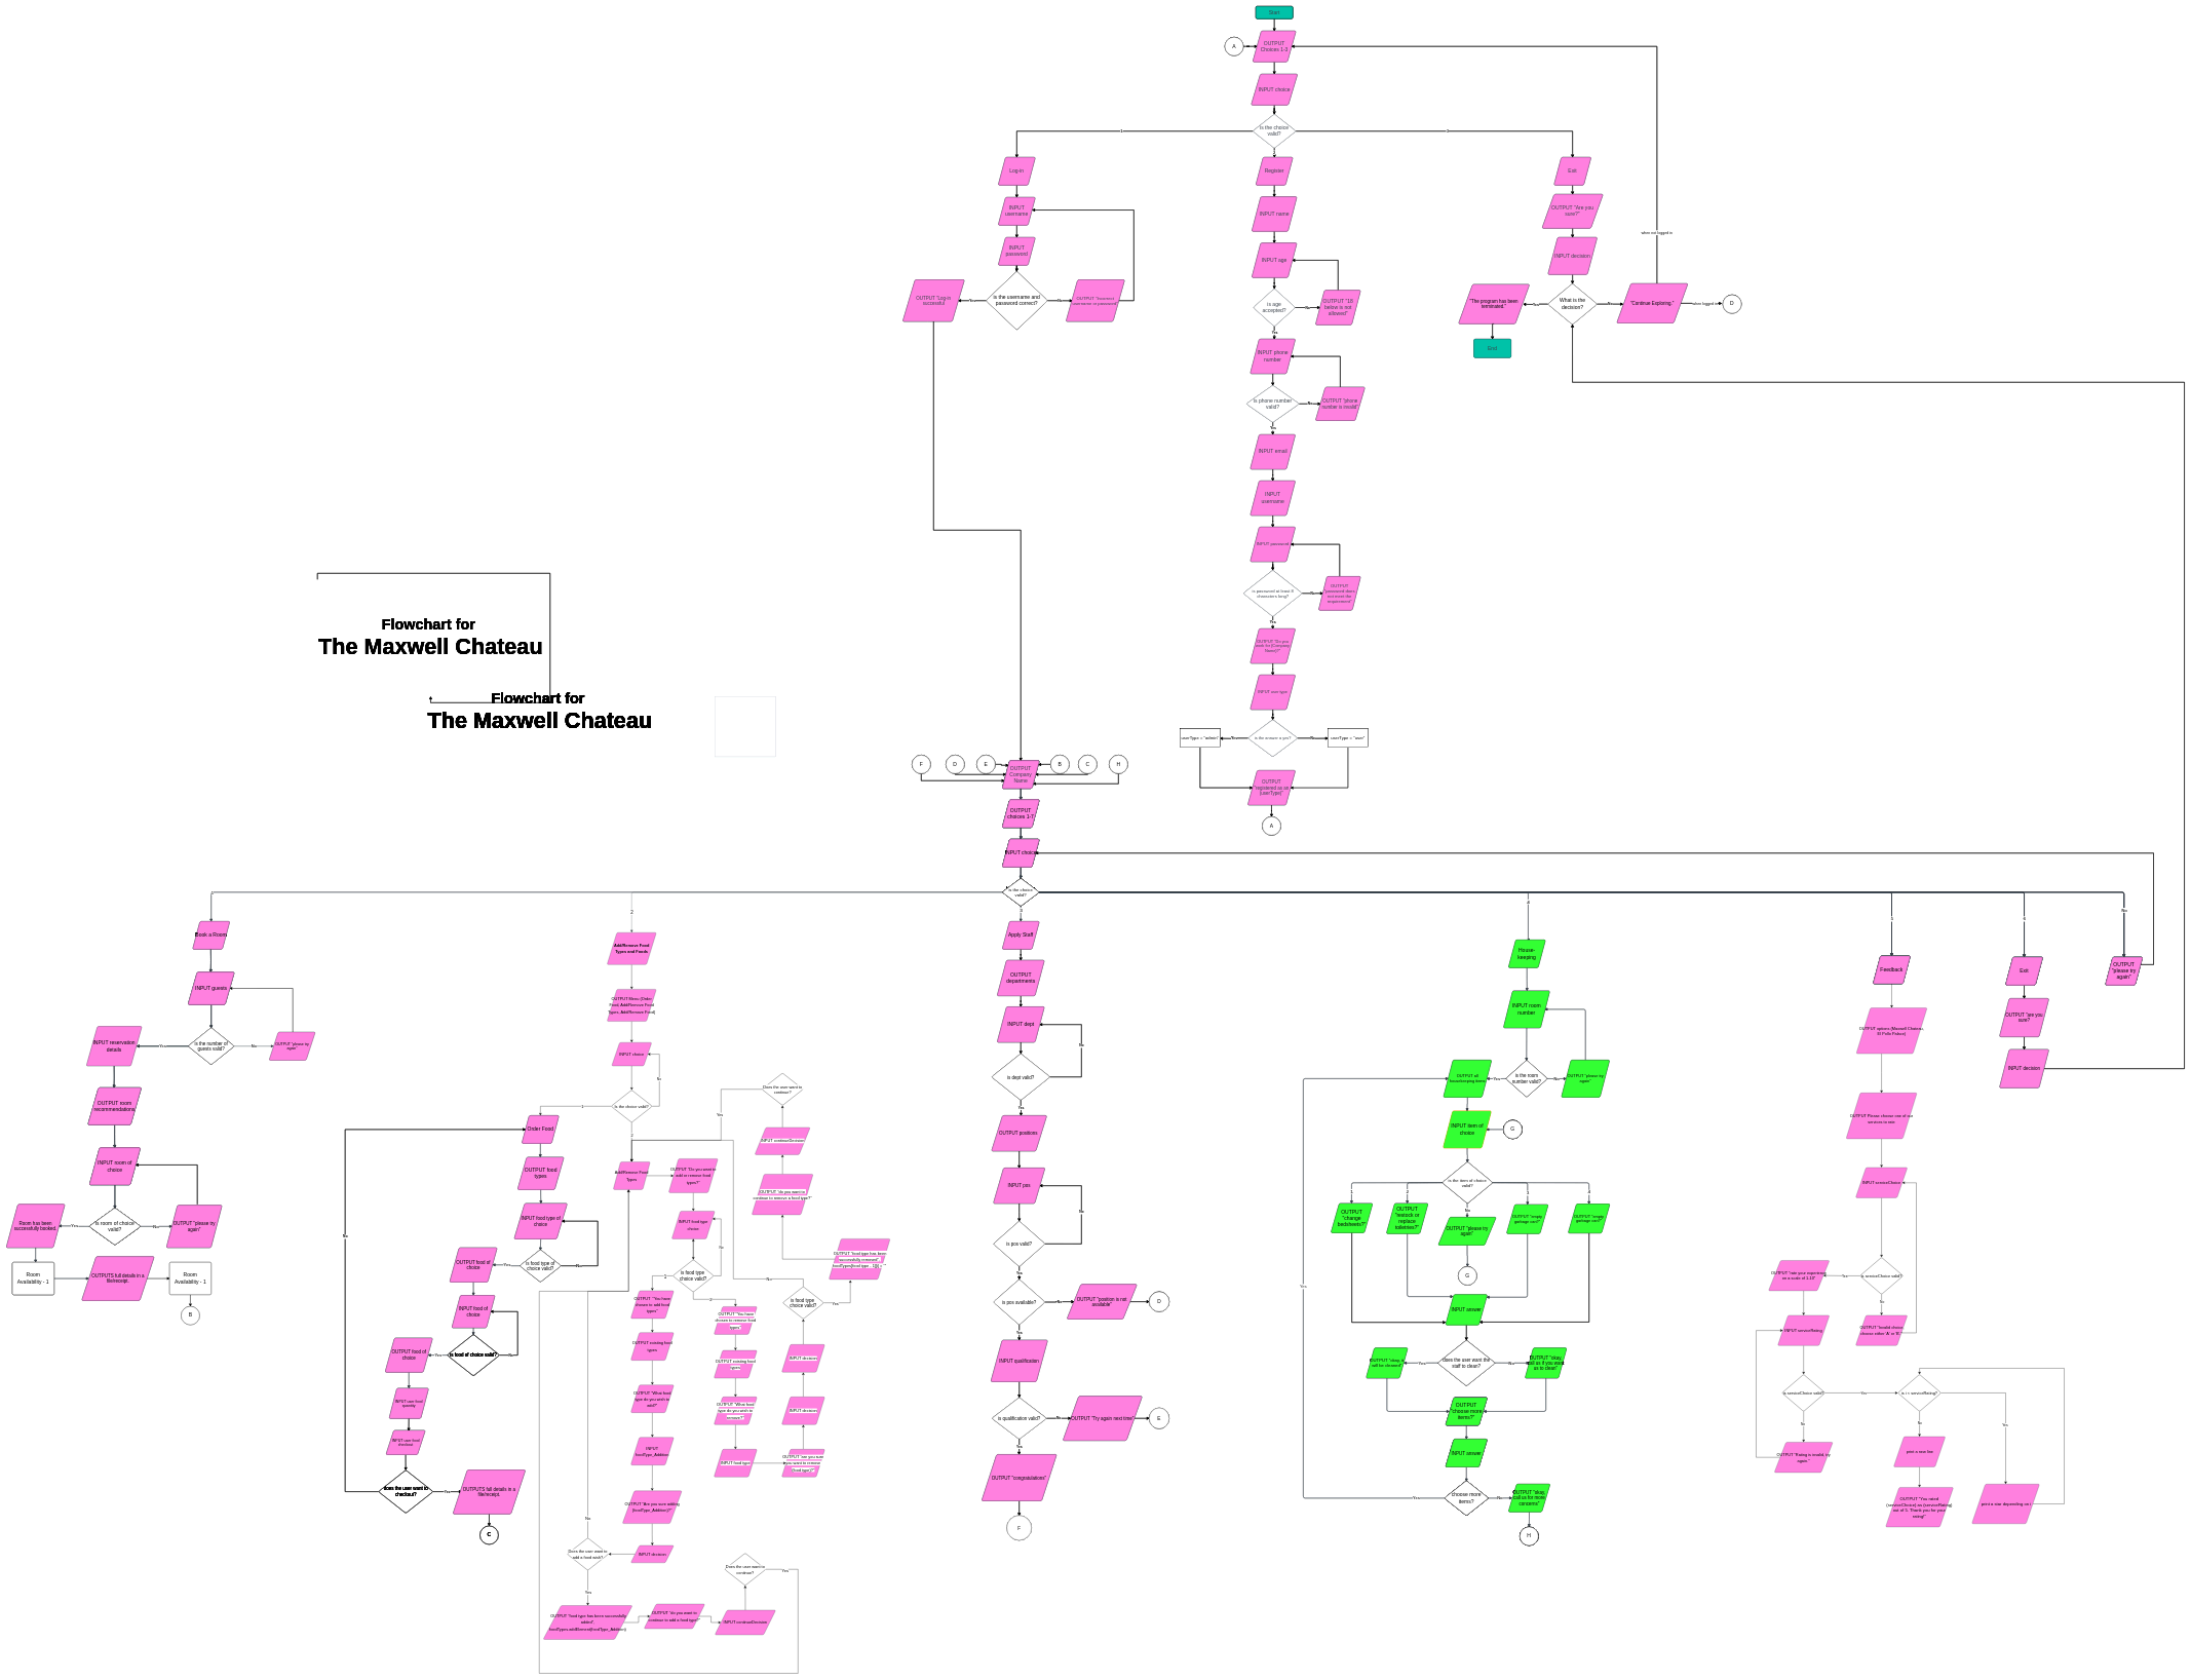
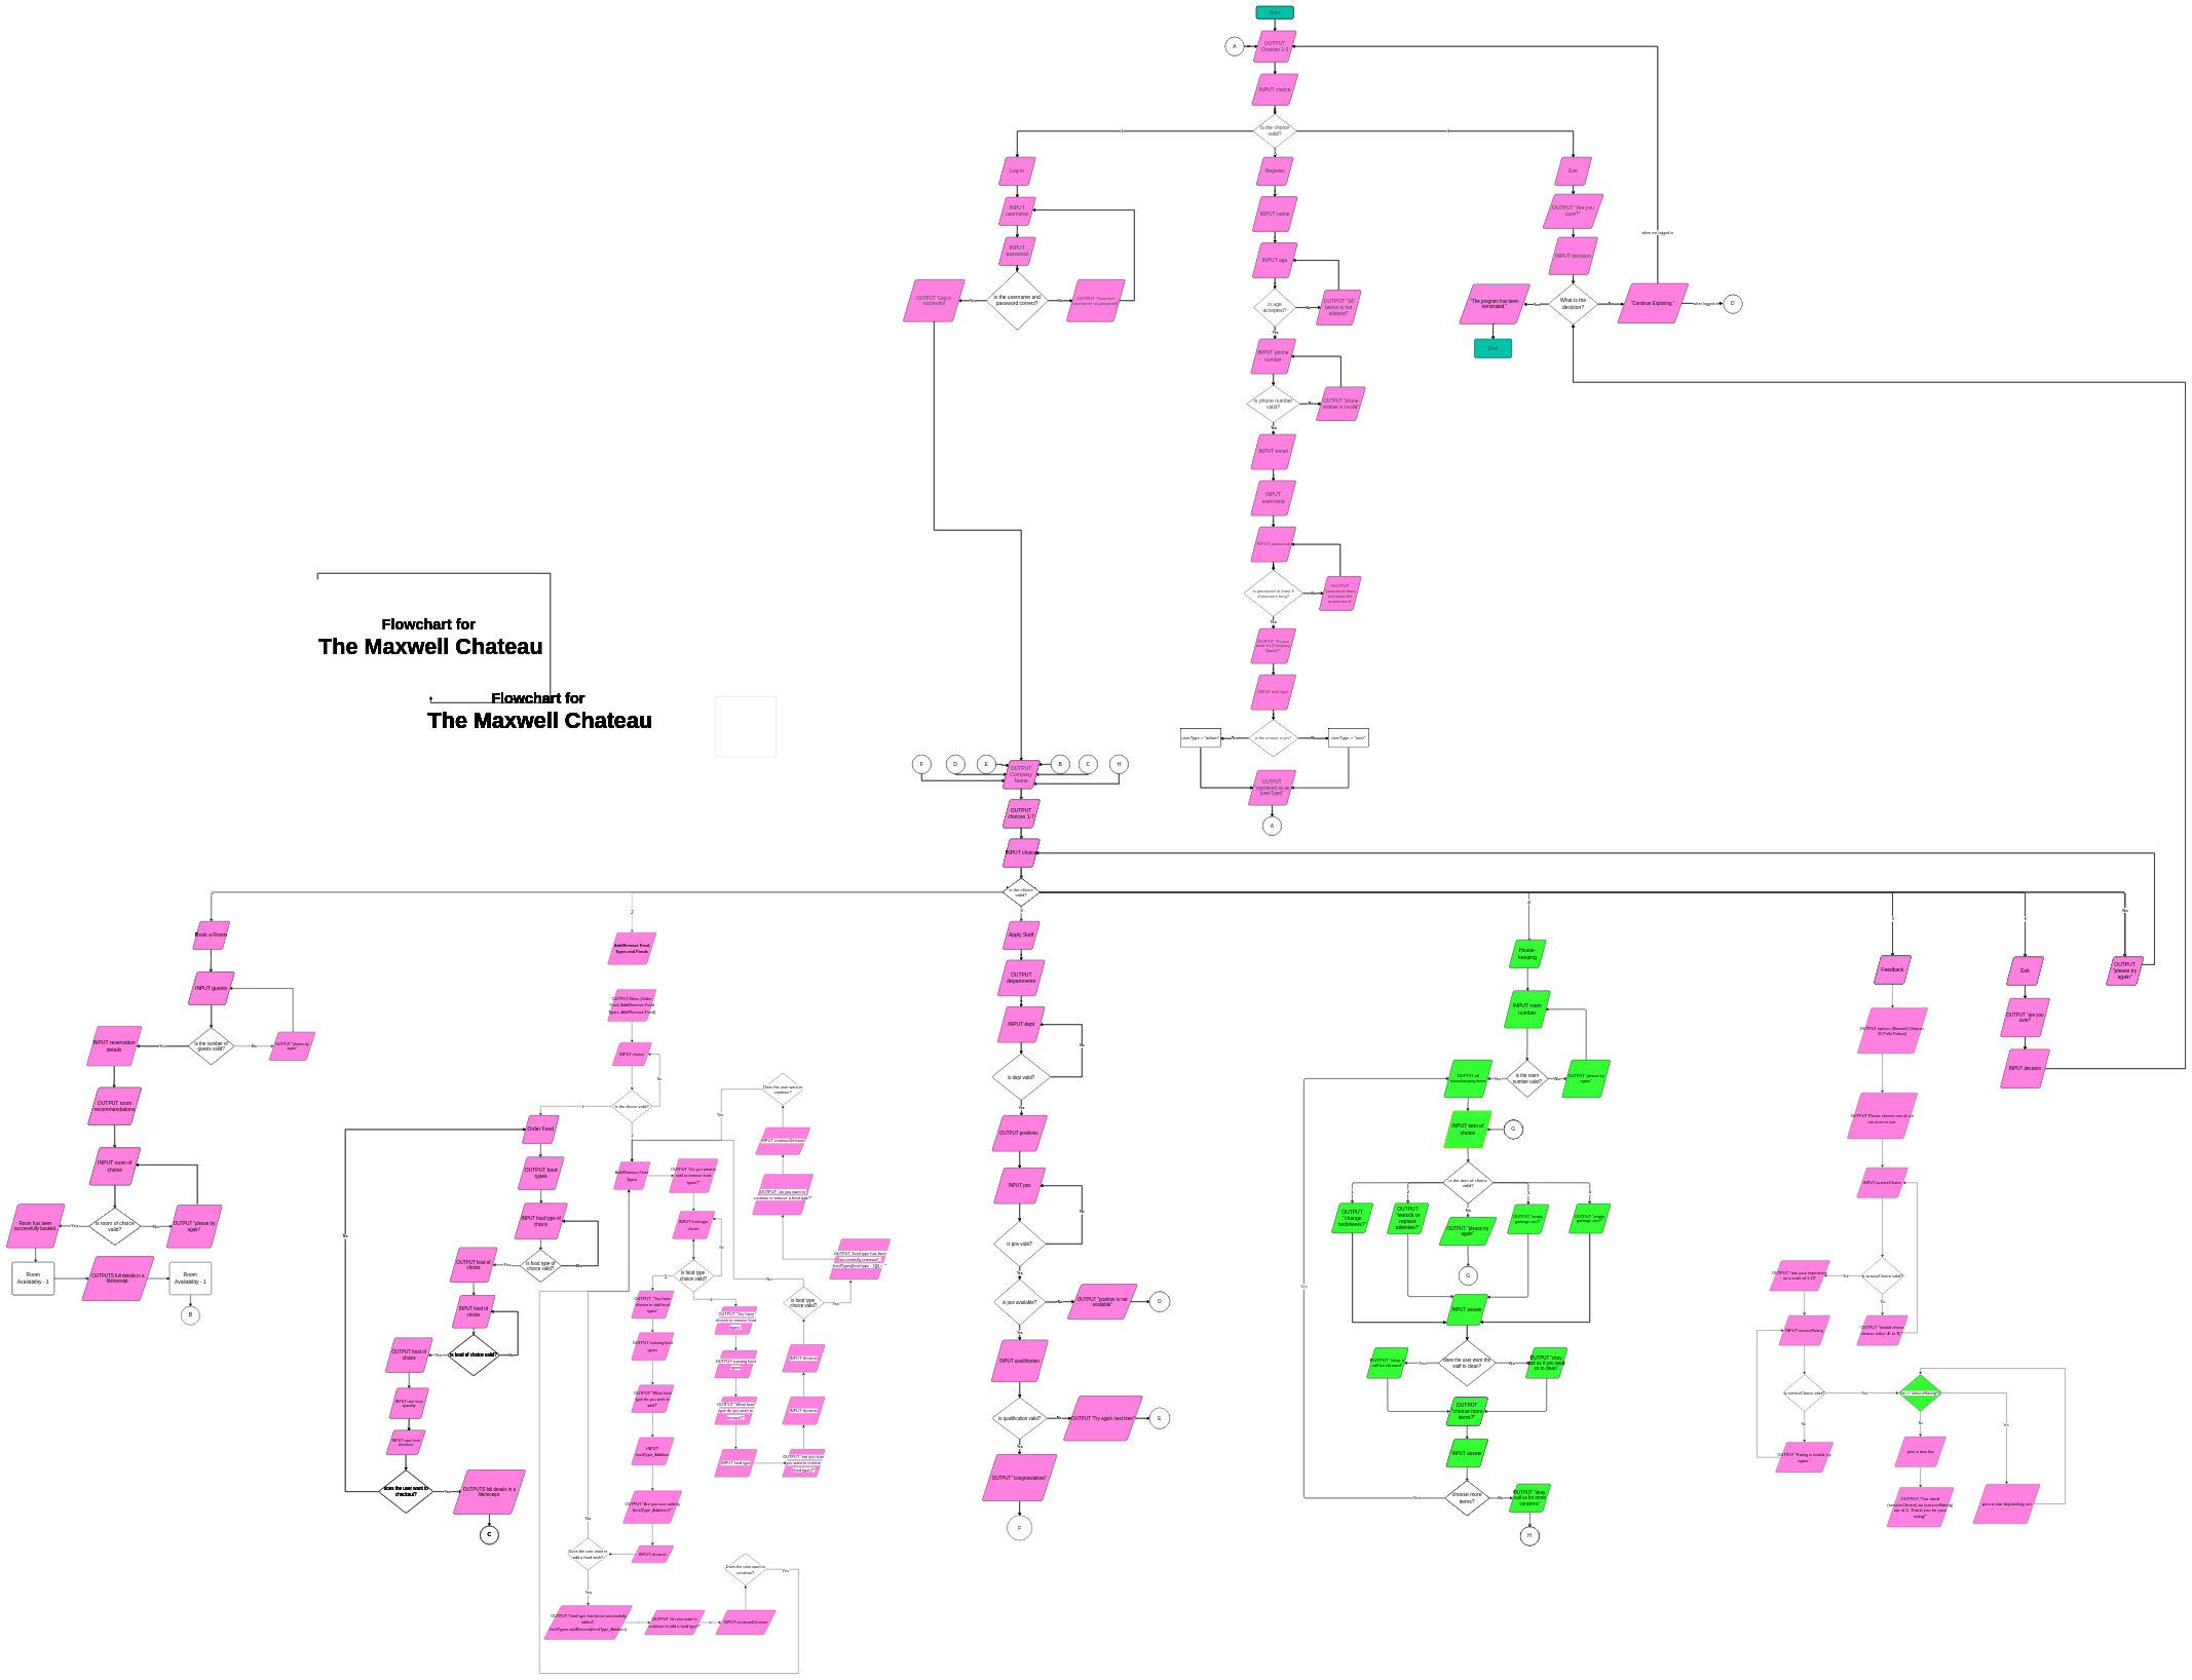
- <mxCell id="1379" value="" style="edgeStyle=orthogonalEdgeStyle;rounded=0;orthogonalLoop=1;jettySize=auto;html=1;" edge="1" parent="1" source="1380" target="1382"><mxGeometry relative="1" as="geometry" /></mxCell>
- <mxCell id="1373" value="&lt;span style=&quot;font-family: Arial; font-size: 13px; text-align: left; white-space-collapse: preserve; background-color: rgb(255, 255, 255);&quot;&gt;is i &amp;lt; serviceRating?&lt;/span&gt;" style="html=1;overflow=block;blockSpacing=1;whiteSpace=wrap;rhombus;fontSize=15;spacing=3.8;rounded=1;absoluteArcSize=1;arcSize=9;strokeWidth=NaN;lucidId=.-Cfxs2mi-01;" vertex="1" parent="1"><mxGeometry x="6160" y="4460" width="140.5" height="120" as="geometry" /></mxCell>
+ <mxCell id="1373" value="&lt;span style=&quot;font-family: Arial; font-size: 13px; text-align: left; white-space-collapse: preserve; background-color: rgb(255, 255, 255);&quot;&gt;is i &amp;lt; serviceRating?&lt;/span&gt;" style="html=1;overflow=block;blockSpacing=1;whiteSpace=wrap;rhombus;fontSize=15;spacing=3.8;rounded=1;absoluteArcSize=1;arcSize=9;strokeWidth=NaN;lucidId=.-Cfxs2mi-01;fillColor=#33ff33;" vertex="1" parent="1"><mxGeometry x="6160" y="4460" width="140.5" height="120" as="geometry" /></mxCell>
- <mxCell id="1426" value="&lt;div&gt;&lt;span style=&quot;font-family: Arial; font-size: 13px; text-align: left; white-space-collapse: preserve;&quot;&gt;OUTPUT “do you want to continue to add a food type?”&lt;/span&gt;&lt;br&gt;&lt;/div&gt;" style="html=1;overflow=block;blockSpacing=1;whiteSpace=wrap;shape=parallelogram;perimeter=parallelogramPerimeter;anchorPointDirection=0;fontSize=16.7;spacing=3.8;strokeColor=#3a414a;strokeOpacity=100;fillOpacity=100;rounded=1;absoluteArcSize=1;arcSize=9;fillColor=#ff80df;strokeWidth=0.8;lucidId=3T4dZM-_F~DI;" vertex="1" parent="1"><mxGeometry x="2090" y="5205" width="197.66" height="80" as="geometry" /></mxCell>
+ <mxCell id="1426" value="&lt;div&gt;&lt;span style=&quot;font-family: Arial; font-size: 13px; text-align: left; white-space-collapse: preserve;&quot;&gt;OUTPUT “do you want to continue to add a food type?”&lt;/span&gt;&lt;br&gt;&lt;/div&gt;" style="html=1;overflow=block;blockSpacing=1;whiteSpace=wrap;shape=parallelogram;perimeter=parallelogramPerimeter;anchorPointDirection=0;fontSize=16.7;spacing=3.8;strokeColor=#3a414a;strokeOpacity=100;fillOpacity=100;rounded=1;absoluteArcSize=1;arcSize=9;fillColor=#ff80df;strokeWidth=0.8;lucidId=3T4dZM-_F~DI;" vertex="1" parent="1"><mxGeometry x="2090" y="5225" width="197.66" height="80" as="geometry" /></mxCell>
